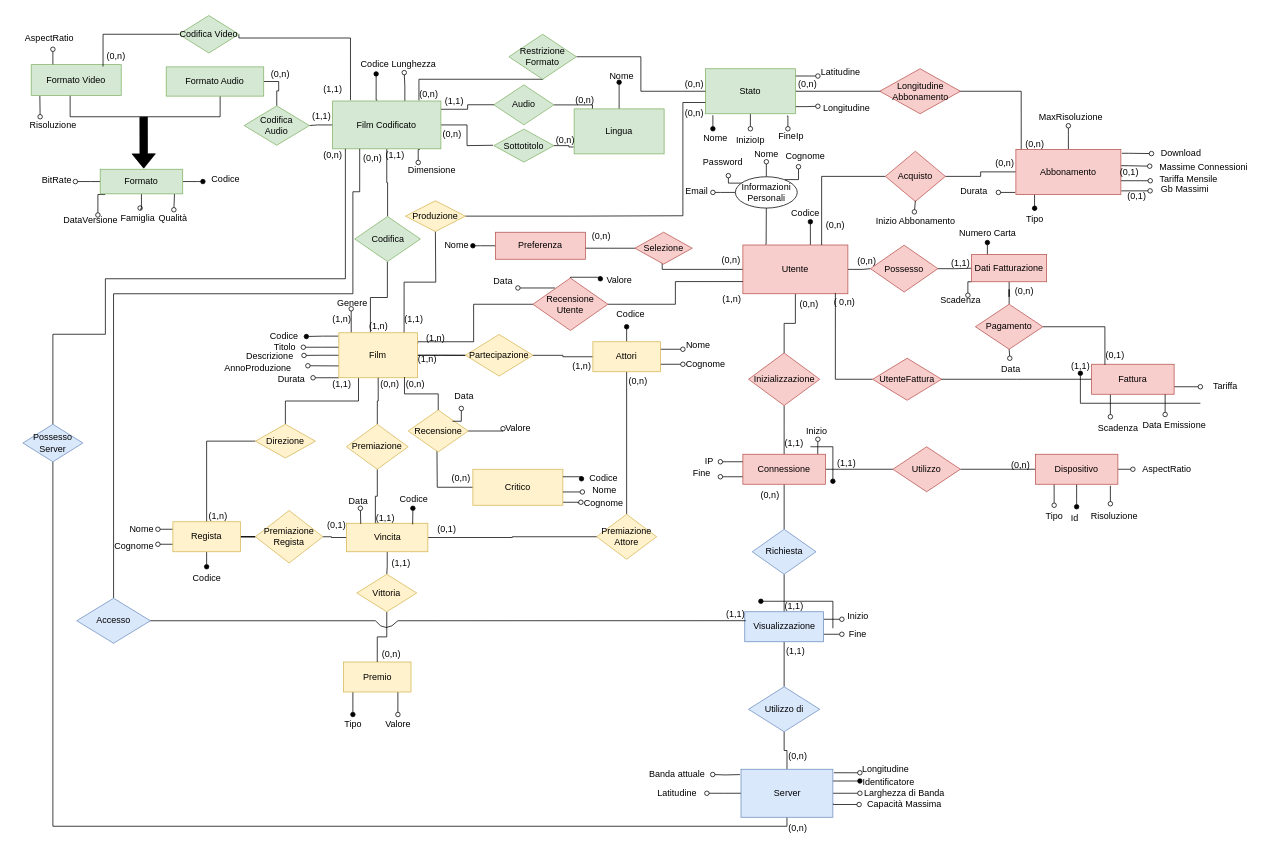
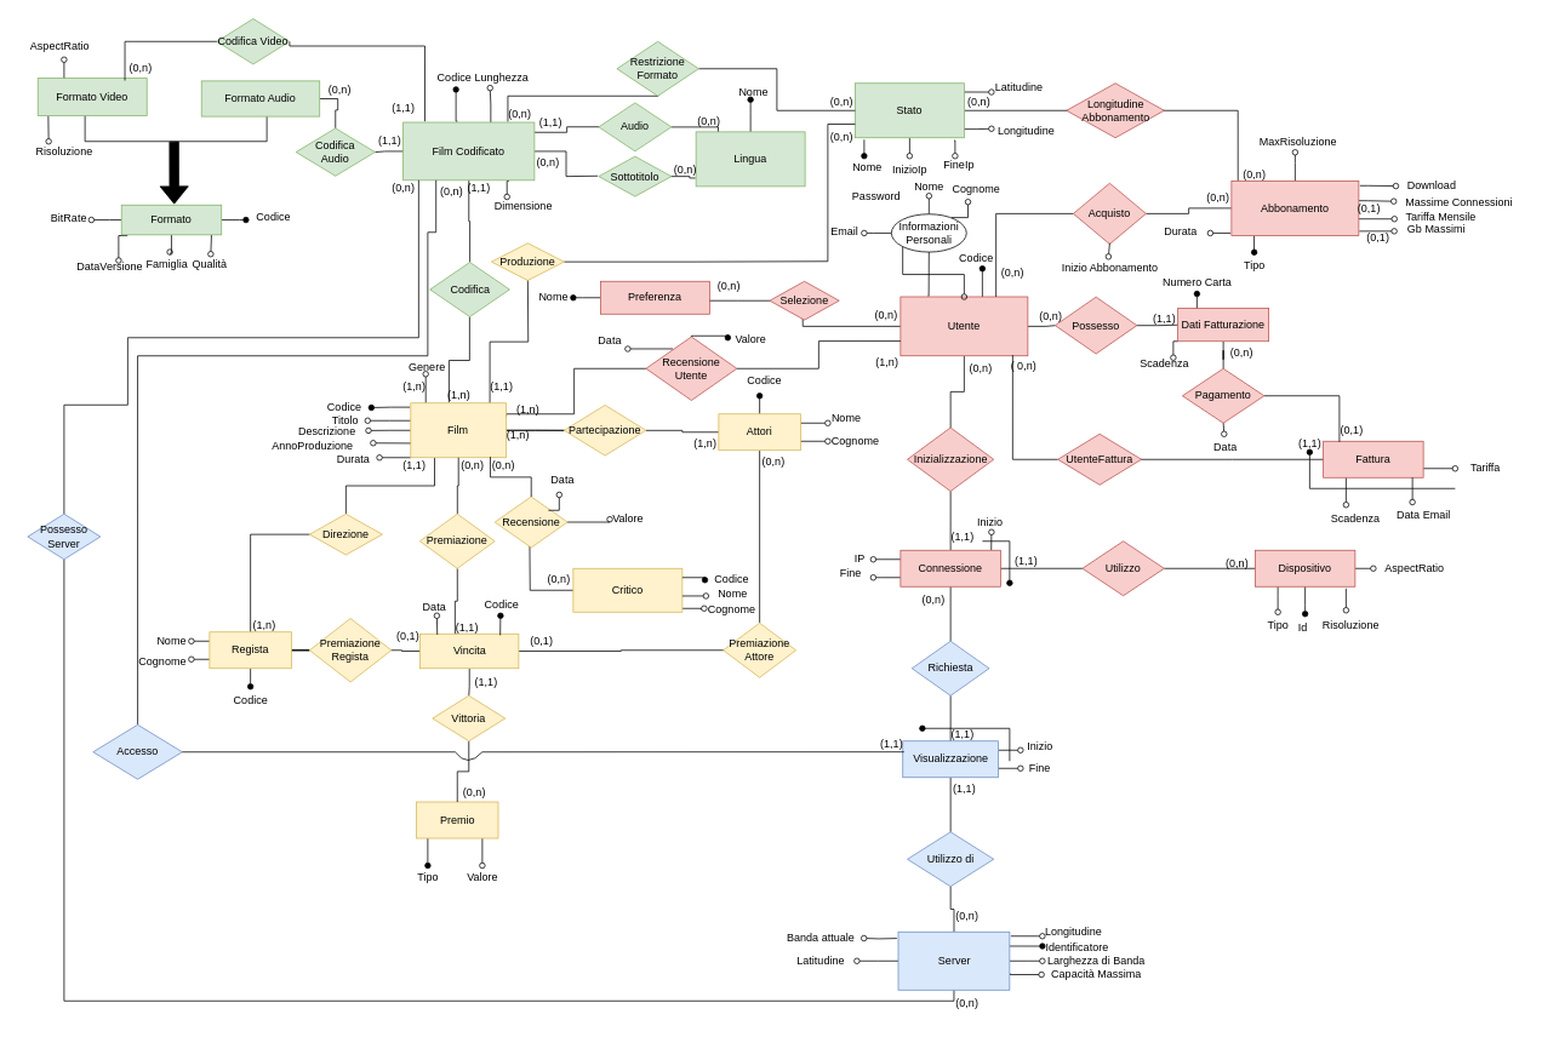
- <mxCell id="167" style="edgeStyle=orthogonalEdgeStyle;rounded=0;orthogonalLoop=1;jettySize=auto;html=1;entryX=0.602;entryY=1.076;entryDx=0;entryDy=0;entryPerimeter=0;exitX=0.15;exitY=0.203;exitDx=0;exitDy=0;exitPerimeter=0;endArrow=oval;endFill=0;" parent="1" source="168" target="172" edge="1"><mxGeometry relative="1" as="geometry" /></mxCell>
+ <mxCell id="167" style="edgeStyle=orthogonalEdgeStyle;rounded=0;orthogonalLoop=1;jettySize=auto;html=1;exitX=0.15;exitY=0.203;exitDx=0;exitDy=0;exitPerimeter=0;endArrow=oval;endFill=0;" parent="1" source="168" target="59" edge="1"><mxGeometry relative="1" as="geometry" /></mxCell>
- <mxCell id="186" value="Data Emissione" style="text;html=1;align=center;verticalAlign=middle;resizable=0;points=[];autosize=1;strokeColor=none;fillColor=none;" parent="1" vertex="1"><mxGeometry x="1510" y="552" width="110" height="30" as="geometry" /></mxCell>
+ <mxCell id="186" value="Data Email" style="text;html=1;align=center;verticalAlign=middle;resizable=0;points=[];autosize=1;strokeColor=none;fillColor=none;" parent="1" vertex="1"><mxGeometry x="1510" y="552" width="110" height="30" as="geometry" /></mxCell>
